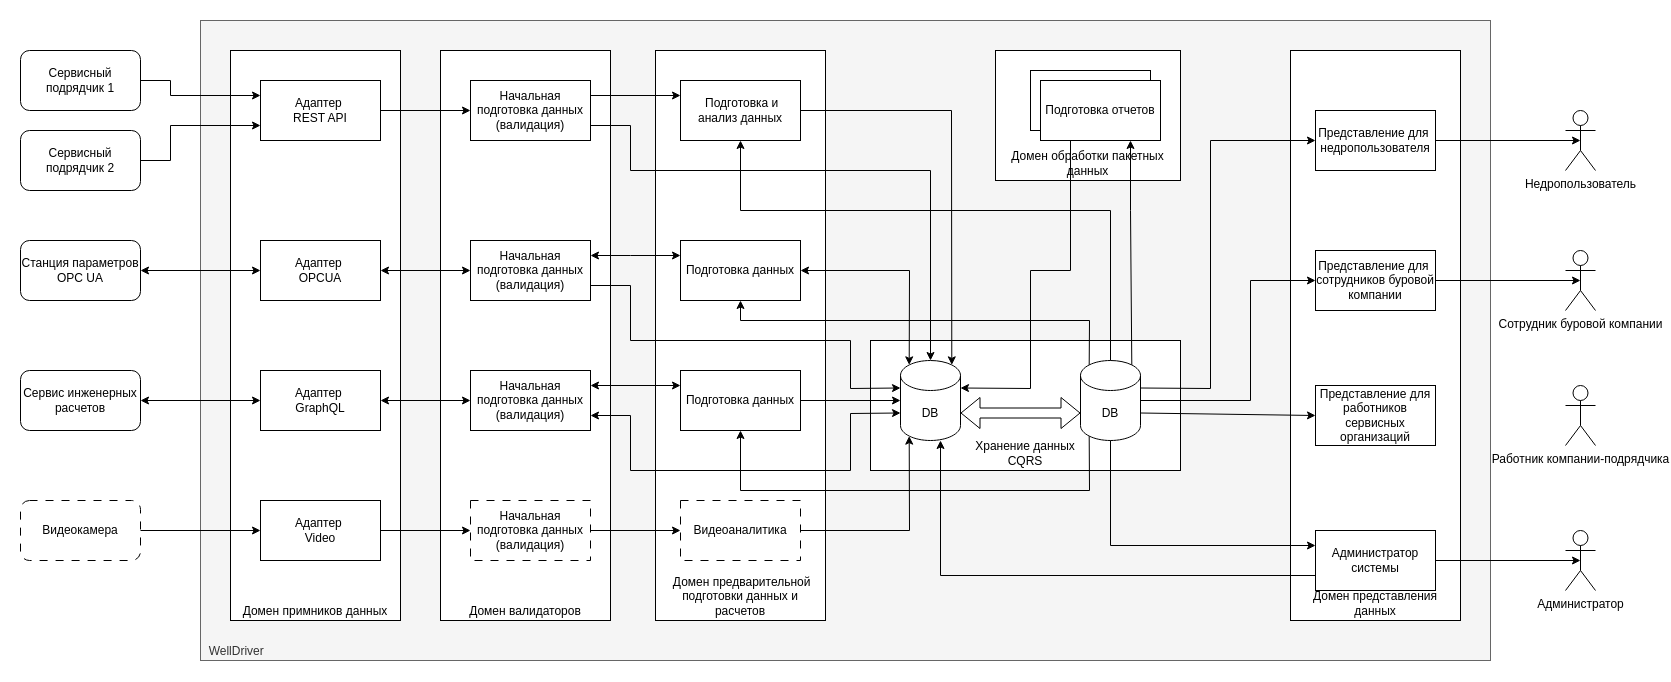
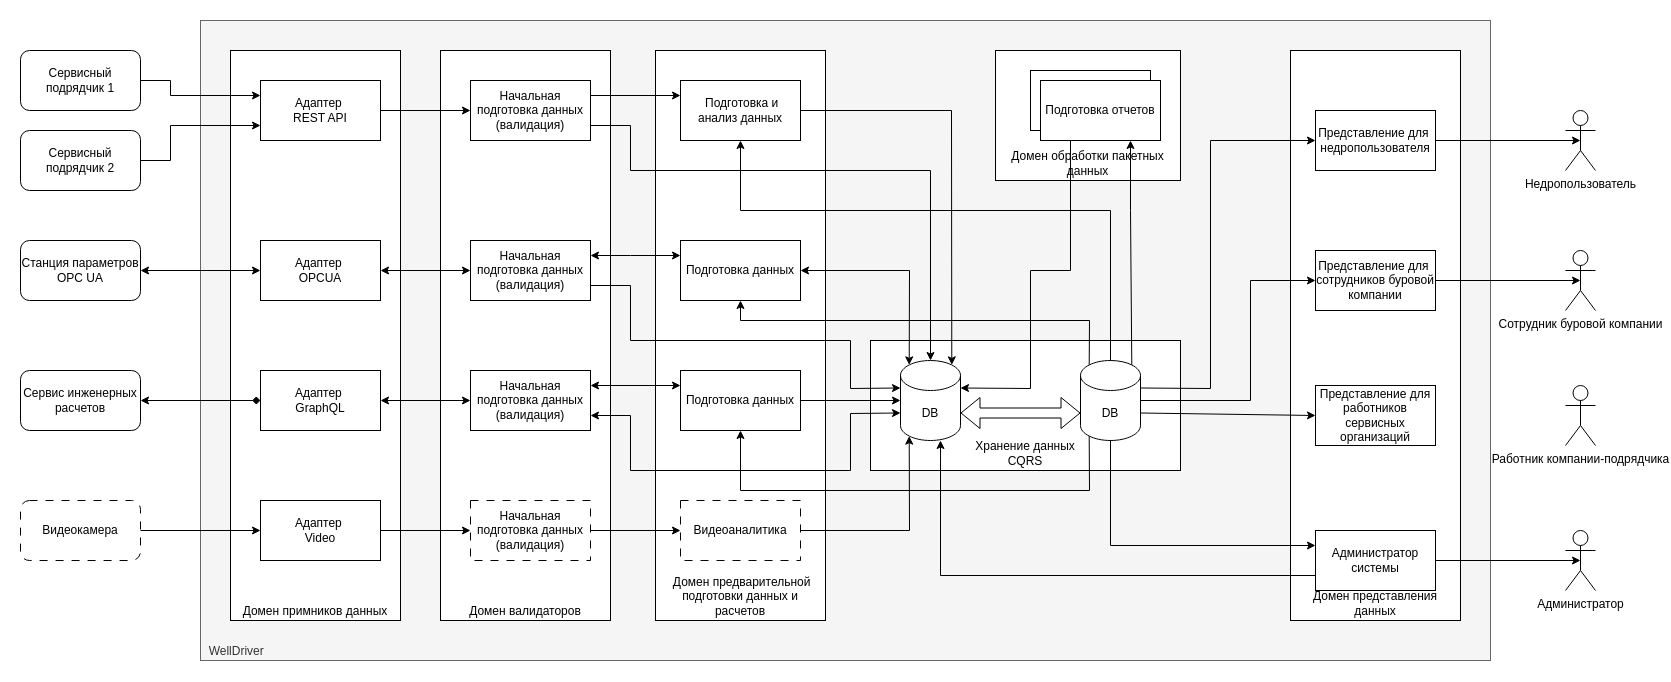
- <mxCell id="21" value="" style="endArrow=classic;html=1;rounded=0;exitX=1;exitY=0.5;exitDx=0;exitDy=0;entryX=0;entryY=0.5;entryDx=0;entryDy=0;startArrow=classic;startFill=1;" parent="1" source="16" target="14" edge="1"><mxGeometry width="50" height="50" relative="1" as="geometry"><mxPoint x="150" y="300" as="sourcePoint" /><mxPoint x="270" y="300" as="targetPoint" /></mxGeometry></mxCell>
+ <mxCell id="21" value="" style="endArrow=diamond;html=1;rounded=0;exitX=1;exitY=0.5;exitDx=0;exitDy=0;entryX=0;entryY=0.5;entryDx=0;entryDy=0;startArrow=classic;startFill=1;" parent="1" source="16" target="14" edge="1"><mxGeometry width="50" height="50" relative="1" as="geometry"><mxPoint x="150" y="300" as="sourcePoint" /><mxPoint x="270" y="300" as="targetPoint" /></mxGeometry></mxCell>
